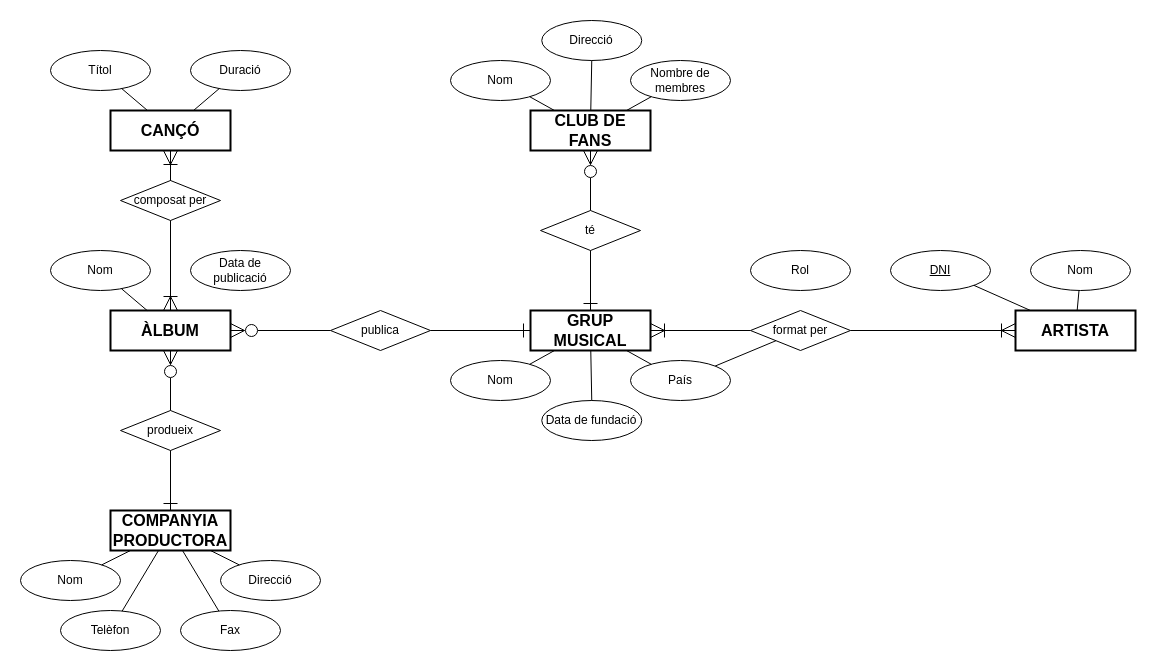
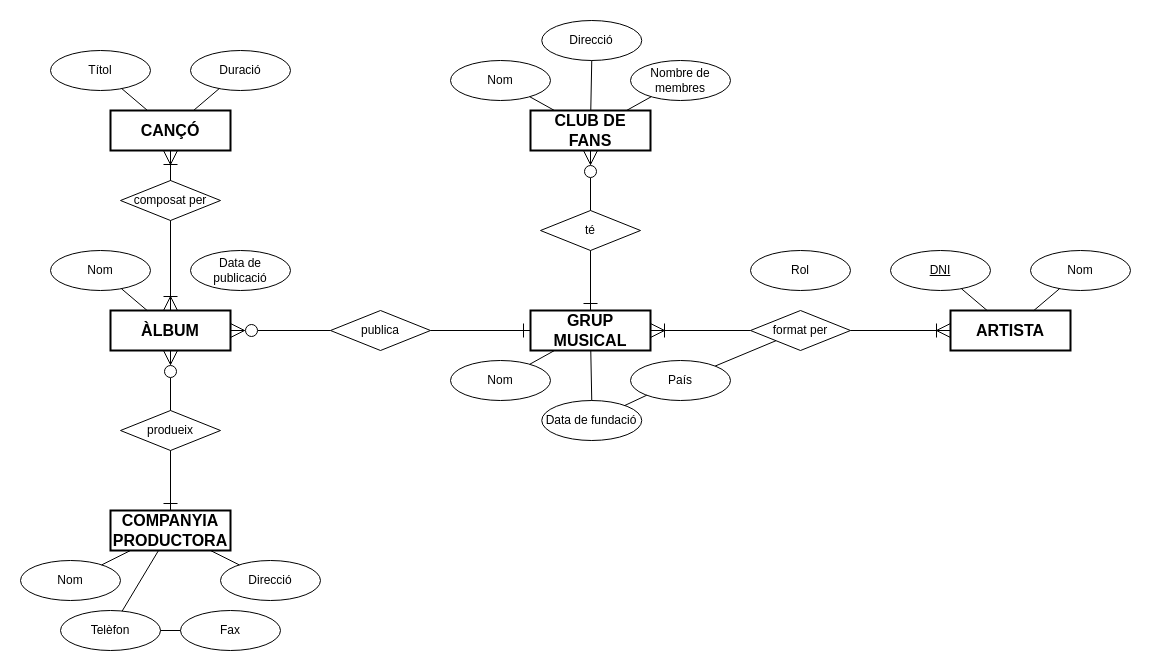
- <mxCell id="9" value="ARTISTA" style="whiteSpace=wrap;html=1;align=center;strokeWidth=2;fontSize=16;fontStyle=1" parent="1" vertex="1"><mxGeometry x="1015" y="310" width="120" height="40" as="geometry" /></mxCell>
+ <mxCell id="9" value="ARTISTA" style="whiteSpace=wrap;html=1;align=center;strokeWidth=2;fontSize=16;fontStyle=1" parent="1" vertex="1"><mxGeometry x="950" y="310" width="120" height="40" as="geometry" /></mxCell>
- <mxCell id="8" style="rounded=0;orthogonalLoop=1;jettySize=auto;html=1;endArrow=none;endFill=0;" parent="1" source="5" target="2" edge="1"><mxGeometry relative="1" as="geometry"><mxPoint x="546" y="453" as="sourcePoint" /><mxPoint x="610" y="410" as="targetPoint" /></mxGeometry></mxCell>
+ <mxCell id="8" style="rounded=0;orthogonalLoop=1;jettySize=auto;html=1;endArrow=none;endFill=0;" parent="1" source="5" target="3" edge="1"><mxGeometry relative="1" as="geometry"><mxPoint x="546" y="453" as="sourcePoint" /><mxPoint x="610" y="410" as="targetPoint" /></mxGeometry></mxCell>
- <mxCell id="55" style="rounded=0;orthogonalLoop=1;jettySize=auto;html=1;endArrow=none;endFill=0;" edge="1" parent="1" source="54" target="44"><mxGeometry relative="1" as="geometry"><mxPoint x="132" y="621" as="sourcePoint" /><mxPoint x="168" y="560" as="targetPoint" /></mxGeometry></mxCell>
+ <mxCell id="55" style="rounded=0;orthogonalLoop=1;jettySize=auto;html=1;endArrow=none;endFill=0;" edge="1" parent="1" source="54" target="50"><mxGeometry relative="1" as="geometry"><mxPoint x="132" y="621" as="sourcePoint" /><mxPoint x="168" y="560" as="targetPoint" /></mxGeometry></mxCell>
